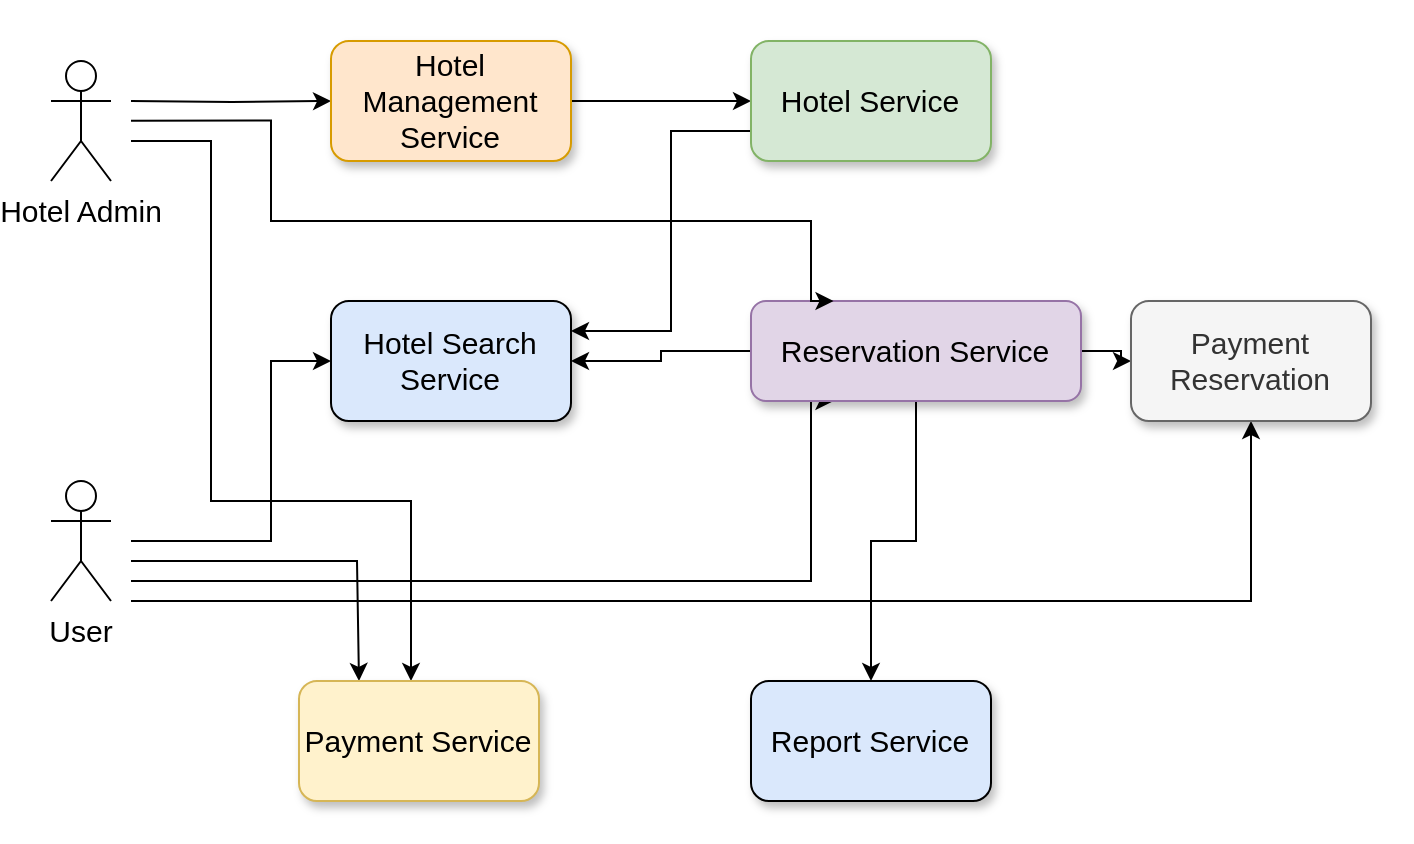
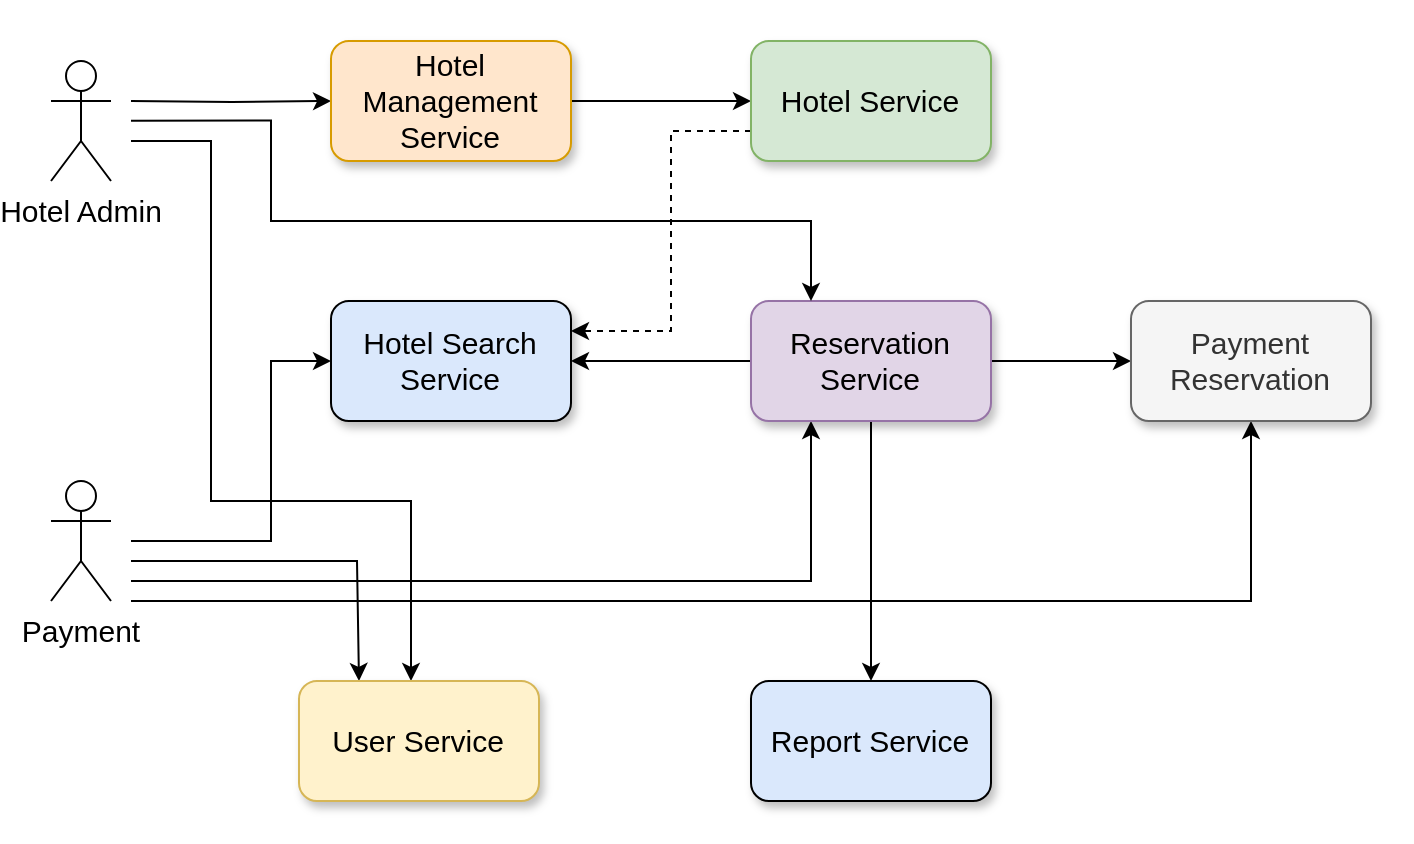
- <mxCell id="17" style="edgeStyle=orthogonalEdgeStyle;rounded=0;orthogonalLoop=1;jettySize=auto;html=1;exitX=0;exitY=0.75;exitDx=0;exitDy=0;shadow=0;startArrow=none;startFill=0;entryX=1;entryY=0.25;entryDx=0;entryDy=0;fontSize=15;" parent="1" source="18" target="16" edge="1"><mxGeometry relative="1" as="geometry"><Array as="points"><mxPoint x="330" y="65" /><mxPoint x="330" y="165" /></Array></mxGeometry></mxCell>
+ <mxCell id="17" style="edgeStyle=orthogonalEdgeStyle;rounded=0;orthogonalLoop=1;jettySize=auto;html=1;exitX=0;exitY=0.75;exitDx=0;exitDy=0;shadow=0;startArrow=none;startFill=0;entryX=1;entryY=0.25;entryDx=0;entryDy=0;fontSize=15;dashed=1;" parent="1" source="18" target="16" edge="1"><mxGeometry relative="1" as="geometry"><Array as="points"><mxPoint x="330" y="65" /><mxPoint x="330" y="165" /></Array></mxGeometry></mxCell>
- <mxCell id="10" value="Reservation Service" style="rounded=1;whiteSpace=wrap;html=1;shadow=1;fillColor=#e1d5e7;fontSize=15;strokeColor=#9673a6;" parent="1" vertex="1"><mxGeometry x="370" y="150" width="165" height="50" as="geometry" /></mxCell>
+ <mxCell id="10" value="Reservation Service" style="rounded=1;whiteSpace=wrap;html=1;shadow=1;fillColor=#e1d5e7;fontSize=15;strokeColor=#9673a6;" parent="1" vertex="1"><mxGeometry x="370" y="150" width="120" height="60" as="geometry" /></mxCell>
- <mxCell id="20" value="User" style="shape=umlActor;verticalLabelPosition=bottom;verticalAlign=top;html=1;outlineConnect=0;fontSize=15;" parent="1" vertex="1"><mxGeometry x="20" y="240" width="30" height="60" as="geometry" /></mxCell>
+ <mxCell id="20" value="Payment" style="shape=umlActor;verticalLabelPosition=bottom;verticalAlign=top;html=1;outlineConnect=0;fontSize=15;" parent="1" vertex="1"><mxGeometry x="20" y="240" width="30" height="60" as="geometry" /></mxCell>
- <mxCell id="11" value="Payment Service" style="rounded=1;whiteSpace=wrap;html=1;shadow=1;fillColor=#fff2cc;fontSize=15;strokeColor=#d6b656;" parent="1" vertex="1"><mxGeometry x="144" y="340" width="120" height="60" as="geometry" /></mxCell>
+ <mxCell id="11" value="User Service" style="rounded=1;whiteSpace=wrap;html=1;shadow=1;fillColor=#fff2cc;fontSize=15;strokeColor=#d6b656;" parent="1" vertex="1"><mxGeometry x="144" y="340" width="120" height="60" as="geometry" /></mxCell>
